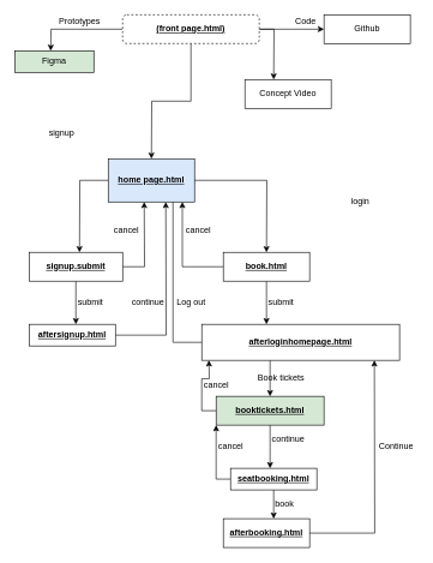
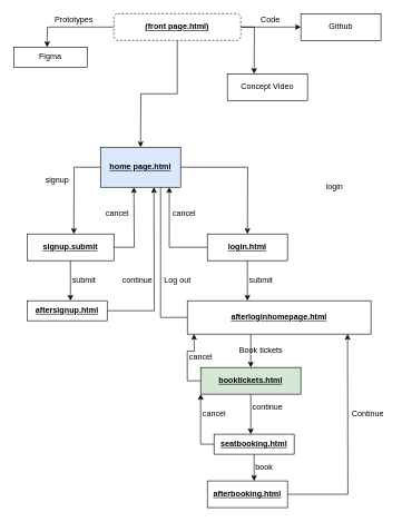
- <mxCell id="7" value="Code" style="text;html=1;align=center;verticalAlign=middle;resizable=0;points=[];autosize=1;" vertex="1" parent="1"><mxGeometry x="404" y="20" width="40" height="20" as="geometry" /></mxCell>
+ <mxCell id="7" value="Code" style="text;html=1;align=center;verticalAlign=middle;resizable=0;points=[];autosize=1;" vertex="1" parent="1"><mxGeometry x="384" y="20" width="40" height="20" as="geometry" /></mxCell>
- <mxCell id="9" value="Figma" style="whiteSpace=wrap;html=1;fillColor=#d5e8d4;" vertex="1" parent="1"><mxGeometry x="20" y="70" width="110" height="30" as="geometry" /></mxCell>
+ <mxCell id="9" value="Figma" style="whiteSpace=wrap;html=1;" vertex="1" parent="1"><mxGeometry x="20" y="70" width="110" height="30" as="geometry" /></mxCell>
- <mxCell id="18" value="signup" style="text;html=1;align=center;verticalAlign=middle;resizable=0;points=[];autosize=1;" vertex="1" parent="1"><mxGeometry x="60" y="175" width="50" height="20" as="geometry" /></mxCell>
+ <mxCell id="18" value="signup" style="text;html=1;align=center;verticalAlign=middle;resizable=0;points=[];autosize=1;" vertex="1" parent="1"><mxGeometry x="60" y="260" width="50" height="20" as="geometry" /></mxCell>
- <mxCell id="22" value="&lt;b&gt;&lt;u&gt;book.html&lt;/u&gt;&lt;/b&gt;" style="whiteSpace=wrap;html=1;" vertex="1" parent="1"><mxGeometry x="310" y="350" width="120" height="40" as="geometry" /></mxCell>
+ <mxCell id="22" value="&lt;b&gt;&lt;u&gt;login.html&lt;/u&gt;&lt;/b&gt;" style="whiteSpace=wrap;html=1;" vertex="1" parent="1"><mxGeometry x="310" y="350" width="120" height="40" as="geometry" /></mxCell>
